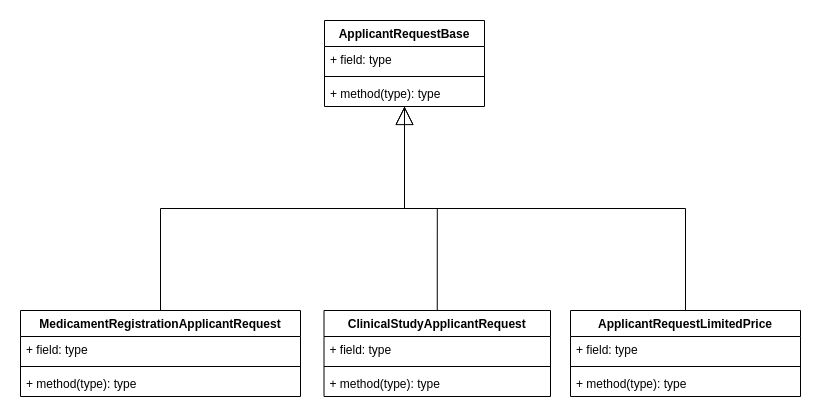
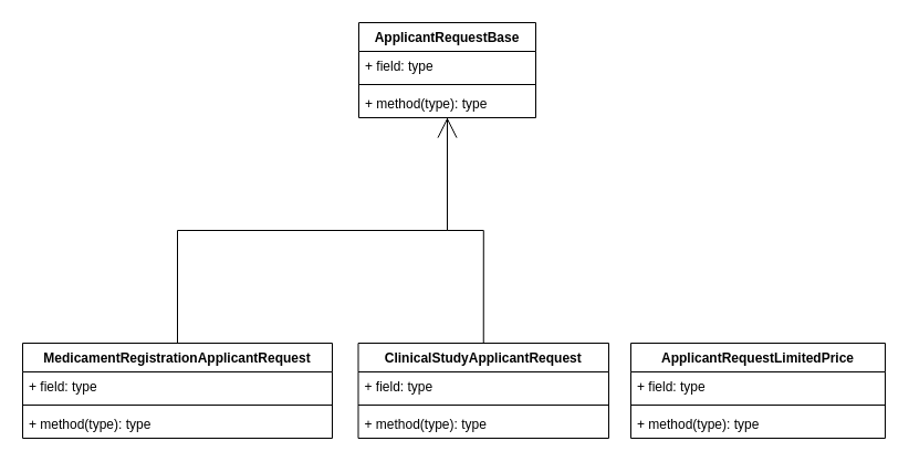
- <mxCell id="20" value="" style="endArrow=block;endSize=16;endFill=0;html=1;rounded=0;edgeStyle=orthogonalEdgeStyle;exitX=0.5;exitY=0;exitDx=0;exitDy=0;" edge="1" parent="1" source="6" target="14"><mxGeometry width="160" relative="1" as="geometry"><mxPoint x="446.75" y="320" as="sourcePoint" /><mxPoint x="414" y="116" as="targetPoint" /></mxGeometry></mxCell>
